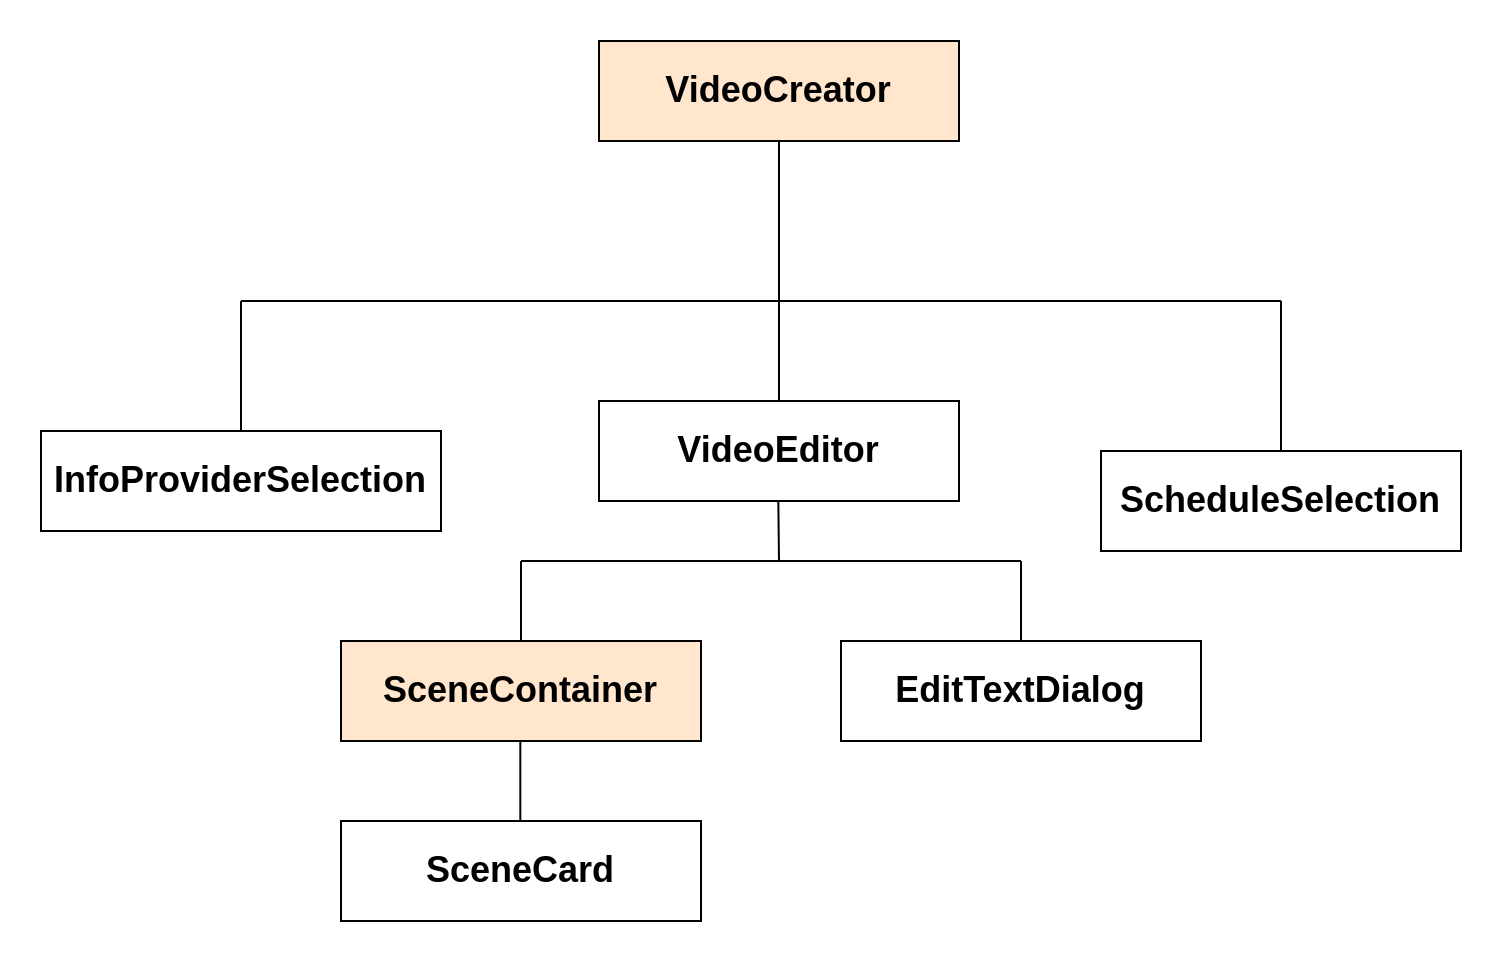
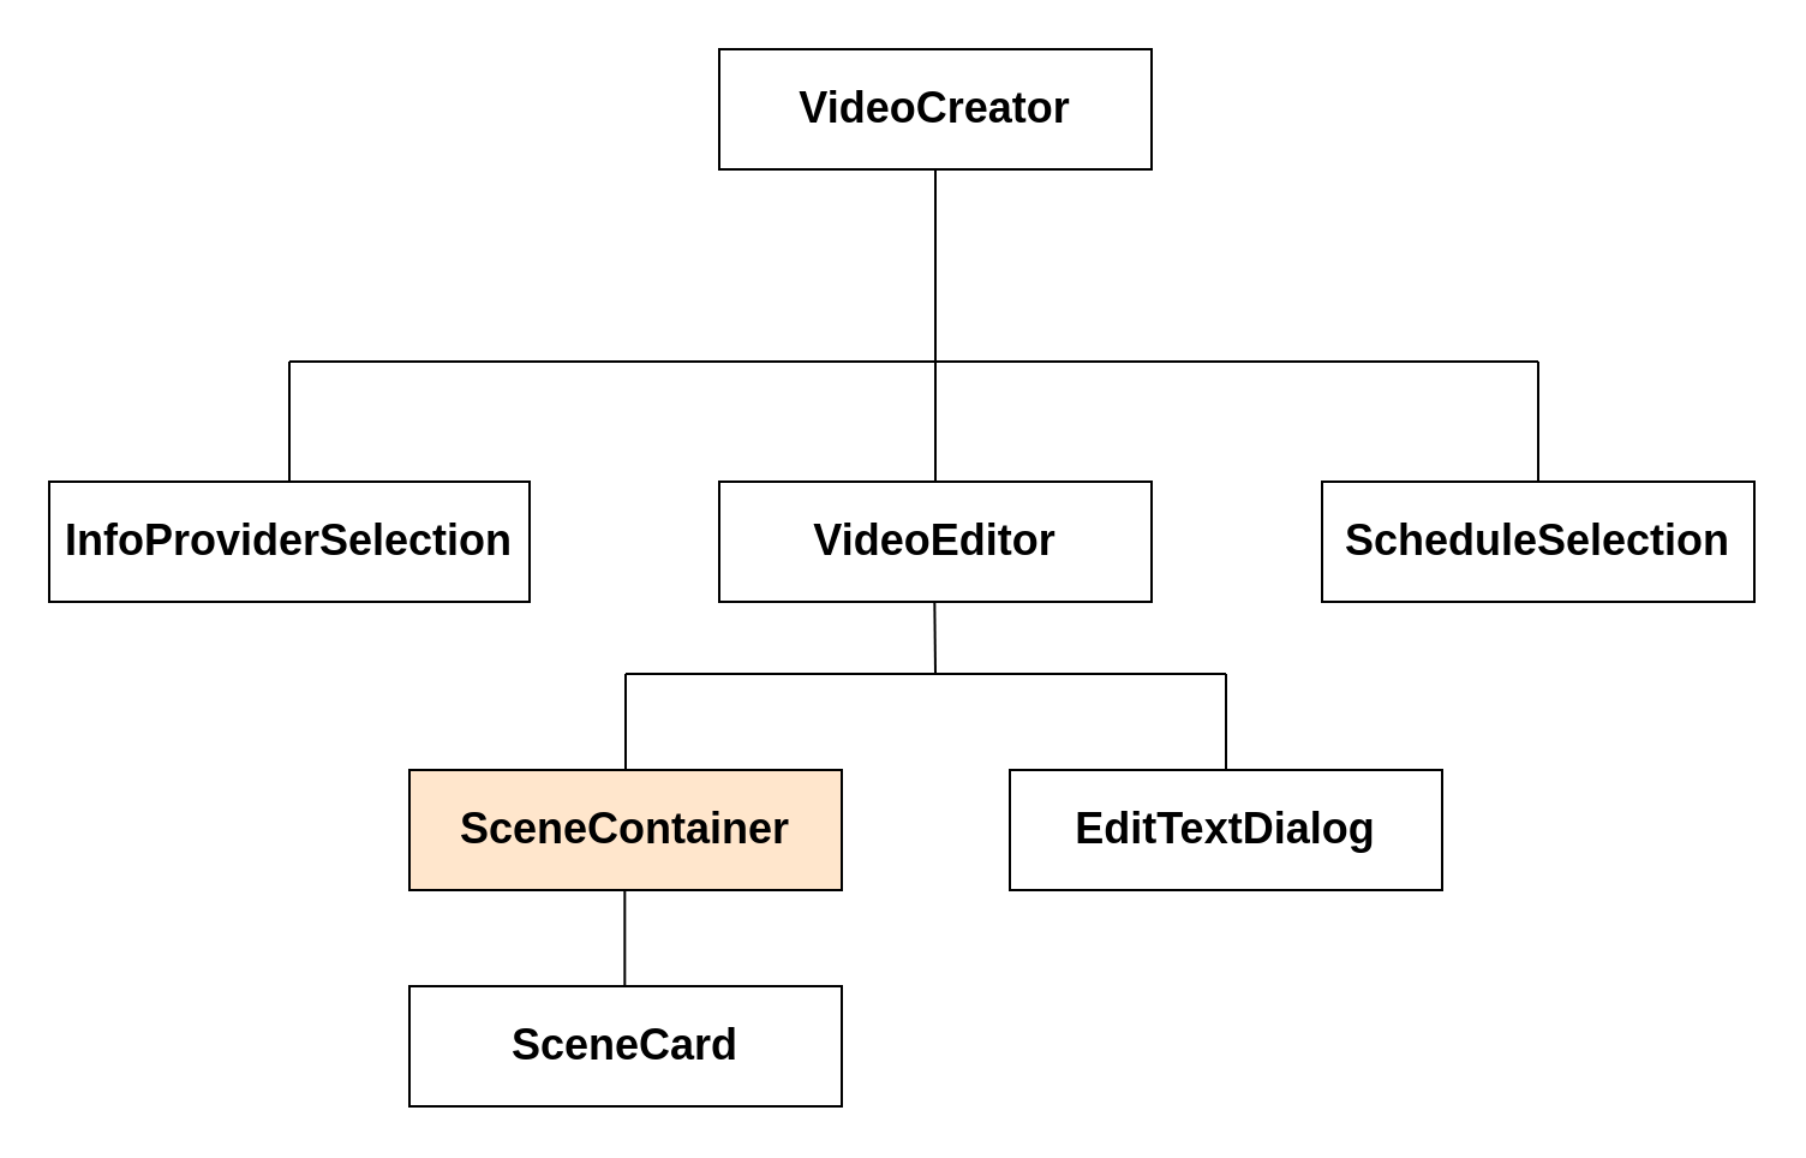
- <mxCell id="2" value="&lt;font style=&quot;font-size: 18px&quot;&gt;&lt;b&gt;VideoCreator&lt;/b&gt;&lt;/font&gt;" style="rounded=0;whiteSpace=wrap;html=1;fillColor=#ffe6cc;" parent="1" vertex="1"><mxGeometry x="299" y="20" width="180" height="50" as="geometry" /></mxCell>
+ <mxCell id="2" value="&lt;font style=&quot;font-size: 18px&quot;&gt;&lt;b&gt;VideoCreator&lt;/b&gt;&lt;/font&gt;" style="rounded=0;whiteSpace=wrap;html=1;" parent="1" vertex="1"><mxGeometry x="299" y="20" width="180" height="50" as="geometry" /></mxCell>
- <mxCell id="6" value="&lt;font style=&quot;font-size: 18px&quot;&gt;&lt;b&gt;InfoProviderSelection&lt;/b&gt;&lt;/font&gt;" style="rounded=0;whiteSpace=wrap;html=1;" parent="1" vertex="1"><mxGeometry x="20" y="215" width="200" height="50" as="geometry" /></mxCell>
+ <mxCell id="6" value="&lt;font style=&quot;font-size: 18px&quot;&gt;&lt;b&gt;InfoProviderSelection&lt;/b&gt;&lt;/font&gt;" style="rounded=0;whiteSpace=wrap;html=1;" parent="1" vertex="1"><mxGeometry x="20" y="200" width="200" height="50" as="geometry" /></mxCell>
- <mxCell id="4" value="&lt;font style=&quot;font-size: 18px&quot;&gt;&lt;b&gt;ScheduleSelection&lt;br&gt;&lt;/b&gt;&lt;/font&gt;" style="rounded=0;whiteSpace=wrap;html=1;" parent="1" vertex="1"><mxGeometry x="550" y="225" width="180" height="50" as="geometry" /></mxCell>
+ <mxCell id="4" value="&lt;font style=&quot;font-size: 18px&quot;&gt;&lt;b&gt;ScheduleSelection&lt;br&gt;&lt;/b&gt;&lt;/font&gt;" style="rounded=0;whiteSpace=wrap;html=1;" parent="1" vertex="1"><mxGeometry x="550" y="200" width="180" height="50" as="geometry" /></mxCell>
